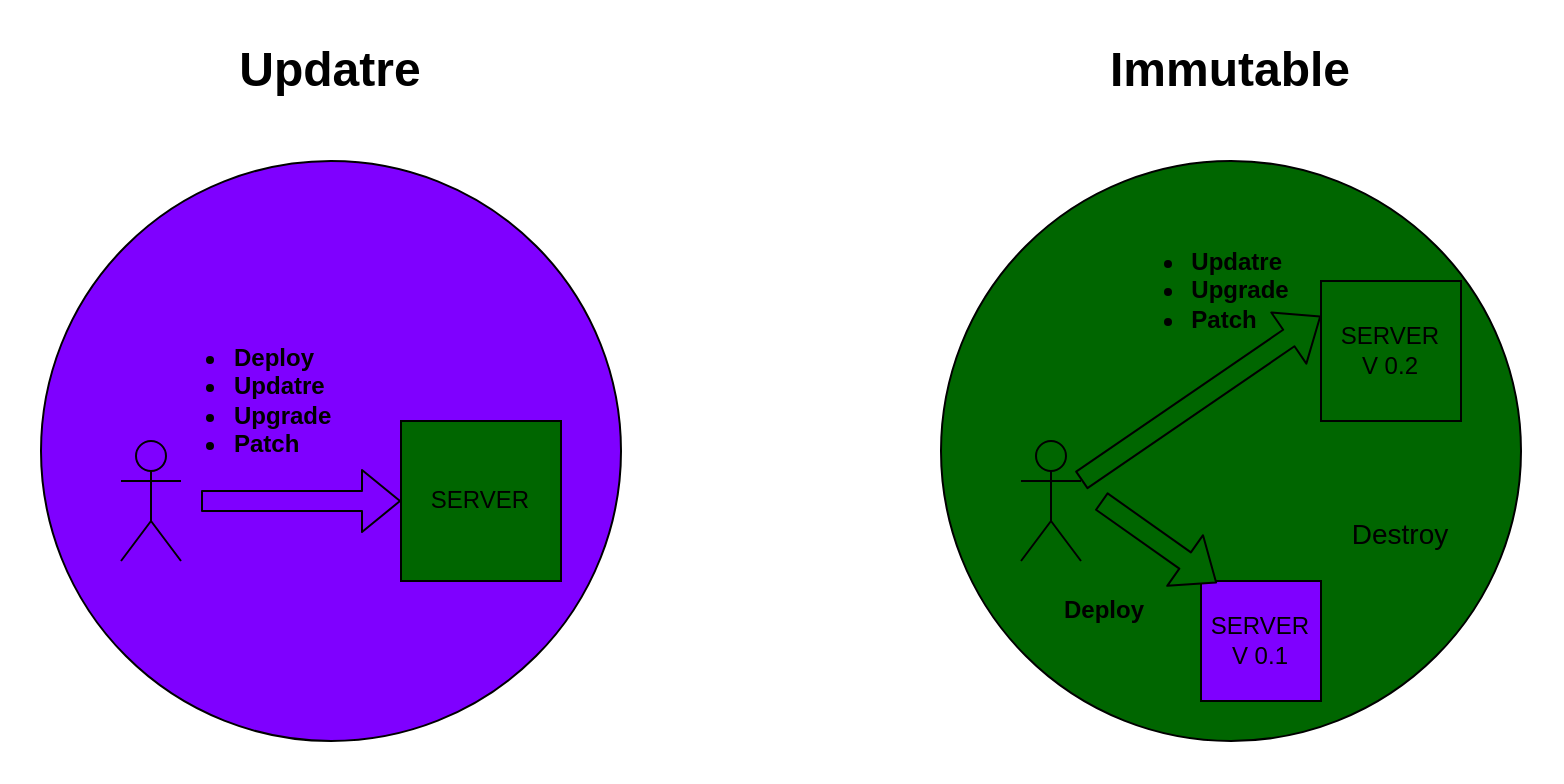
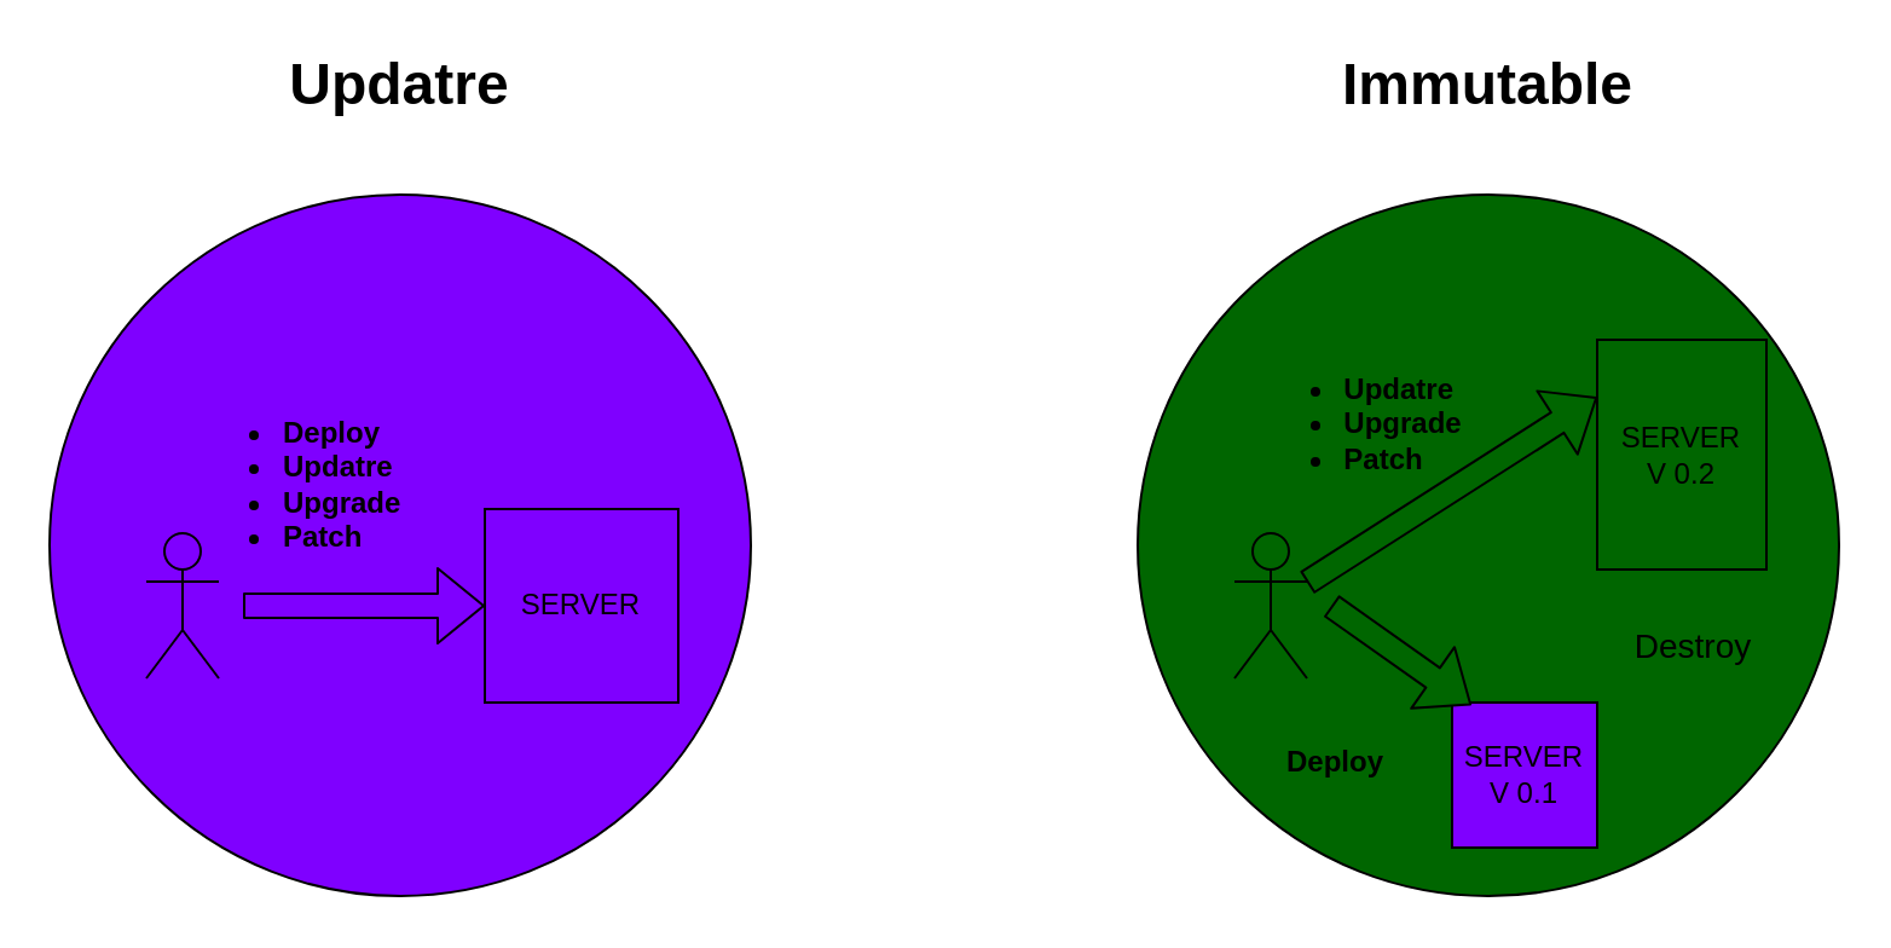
- <mxCell id="16" value="&lt;ul style=&quot;font-size: 12px; text-align: left;&quot;&gt;&lt;li&gt;&lt;b&gt;Updatre&lt;/b&gt;&lt;/li&gt;&lt;li&gt;&lt;b&gt;Upgrade&lt;/b&gt;&lt;/li&gt;&lt;li&gt;&lt;b&gt;Patch&lt;/b&gt;&lt;/li&gt;&lt;/ul&gt;" style="text;html=1;strokeColor=none;fillColor=none;align=center;verticalAlign=middle;whiteSpace=wrap;rounded=0;fontSize=24;" vertex="1" parent="1"><mxGeometry x="570" y="130" width="60" height="30" as="geometry" /></mxCell>
+ <mxCell id="16" value="&lt;ul style=&quot;font-size: 12px; text-align: left;&quot;&gt;&lt;li&gt;&lt;b&gt;Updatre&lt;/b&gt;&lt;/li&gt;&lt;li&gt;&lt;b&gt;Upgrade&lt;/b&gt;&lt;/li&gt;&lt;li&gt;&lt;b&gt;Patch&lt;/b&gt;&lt;/li&gt;&lt;/ul&gt;" style="text;html=1;strokeColor=none;fillColor=none;align=center;verticalAlign=middle;whiteSpace=wrap;rounded=0;fontSize=24;" vertex="1" parent="1"><mxGeometry x="530" y="160" width="60" height="30" as="geometry" /></mxCell>
- <mxCell id="14" value="SERVER&lt;br&gt;V 0.2" style="whiteSpace=wrap;html=1;aspect=fixed;fillColor=#006600;" vertex="1" parent="1"><mxGeometry x="660" y="140" width="70" height="70" as="geometry" /></mxCell>
+ <mxCell id="14" value="SERVER&lt;br&gt;V 0.2" style="whiteSpace=wrap;html=1;aspect=fixed;fillColor=#006600;" vertex="1" parent="1"><mxGeometry x="660" y="140" width="70" height="95" as="geometry" /></mxCell>
- <mxCell id="4" value="SERVER" style="whiteSpace=wrap;html=1;aspect=fixed;fillColor=#006600;" vertex="1" parent="1"><mxGeometry x="200" y="210" width="80" height="80" as="geometry" /></mxCell>
+ <mxCell id="4" value="SERVER" style="whiteSpace=wrap;html=1;aspect=fixed;fillColor=#7f00ff;" vertex="1" parent="1"><mxGeometry x="200" y="210" width="80" height="80" as="geometry" /></mxCell>
- <mxCell id="12" value="&lt;b style=&quot;background-color: initial;&quot;&gt;Deploy&lt;/b&gt;" style="text;html=1;align=left;verticalAlign=middle;resizable=0;points=[];autosize=1;strokeColor=none;fillColor=none;" vertex="1" parent="1"><mxGeometry x="530" y="290" width="60" height="30" as="geometry" /></mxCell>
+ <mxCell id="12" value="&lt;b style=&quot;background-color: initial;&quot;&gt;Deploy&lt;/b&gt;" style="text;html=1;align=left;verticalAlign=middle;resizable=0;points=[];autosize=1;strokeColor=none;fillColor=none;" vertex="1" parent="1"><mxGeometry x="530" y="300" width="60" height="30" as="geometry" /></mxCell>
